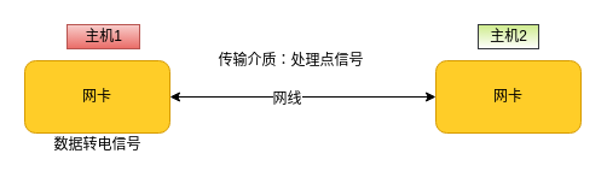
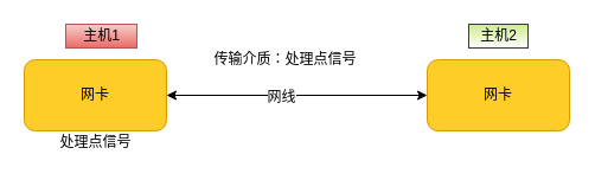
- <mxCell id="9" value="&lt;span&gt;数据转电信号&lt;/span&gt;" style="text;html=1;align=center;verticalAlign=middle;resizable=0;points=[];autosize=1;strokeColor=none;fillColor=none;fontSize=12;fontFamily=Helvetica;fontColor=default;" vertex="1" parent="1"><mxGeometry x="35" y="110" width="90" height="20" as="geometry" /></mxCell>
+ <mxCell id="9" value="&lt;span&gt;处理点信号&lt;/span&gt;" style="text;html=1;align=center;verticalAlign=middle;resizable=0;points=[];autosize=1;strokeColor=none;fillColor=none;fontSize=12;fontFamily=Helvetica;fontColor=default;" vertex="1" parent="1"><mxGeometry x="35" y="110" width="90" height="20" as="geometry" /></mxCell>
